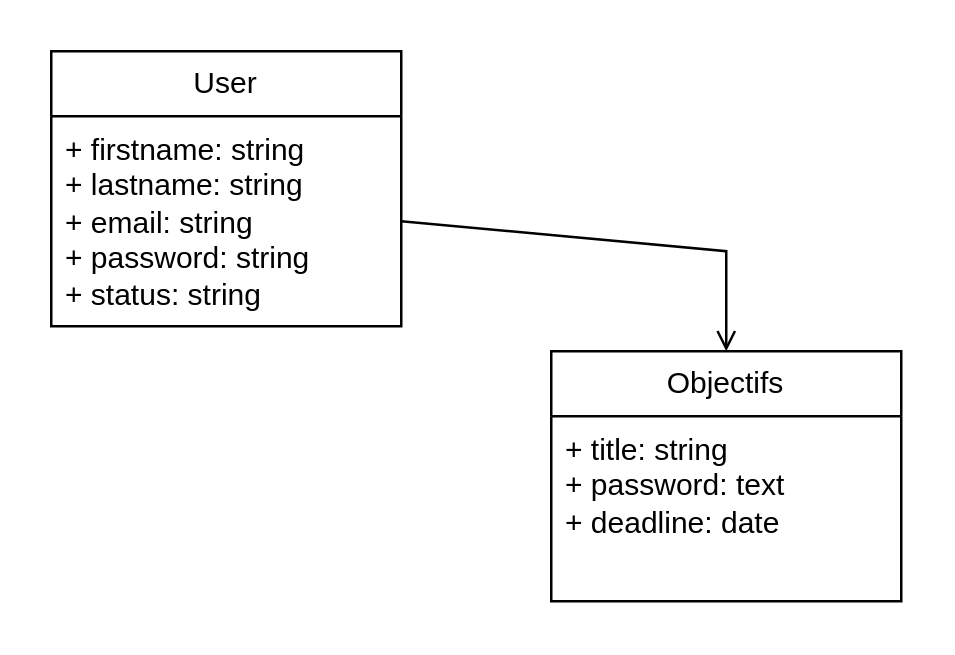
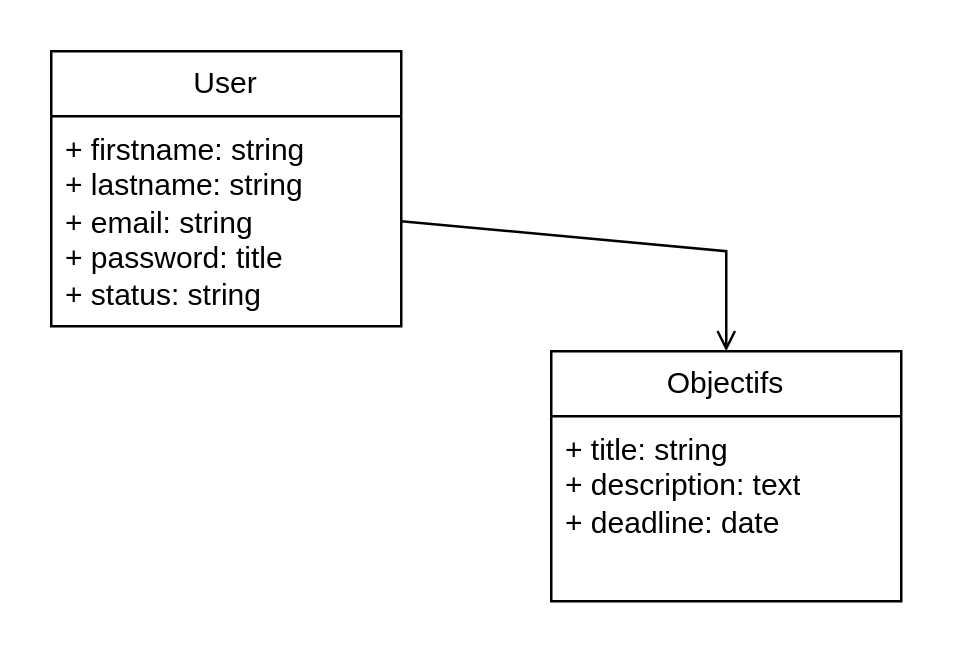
- <mxCell id="3" value="+ firstname: string&lt;div&gt;+ lastname: string&lt;br&gt;&lt;/div&gt;&lt;div&gt;+ email: string&lt;/div&gt;&lt;div&gt;+ password: string&lt;br&gt;&lt;/div&gt;&lt;div&gt;+ status: string&lt;br&gt;&lt;/div&gt;" style="text;strokeColor=none;fillColor=none;align=left;verticalAlign=top;spacingLeft=4;spacingRight=4;overflow=hidden;rotatable=0;points=[[0,0.5],[1,0.5]];portConstraint=eastwest;whiteSpace=wrap;html=1;" vertex="1" parent="2"><mxGeometry y="26" width="140" height="84" as="geometry" /></mxCell>
+ <mxCell id="3" value="+ firstname: string&lt;div&gt;+ lastname: string&lt;br&gt;&lt;/div&gt;&lt;div&gt;+ email: string&lt;/div&gt;&lt;div&gt;+ password: title&lt;br&gt;&lt;/div&gt;&lt;div&gt;+ status: string&lt;br&gt;&lt;/div&gt;" style="text;strokeColor=none;fillColor=none;align=left;verticalAlign=top;spacingLeft=4;spacingRight=4;overflow=hidden;rotatable=0;points=[[0,0.5],[1,0.5]];portConstraint=eastwest;whiteSpace=wrap;html=1;" vertex="1" parent="2"><mxGeometry y="26" width="140" height="84" as="geometry" /></mxCell>
- <mxCell id="5" value="+ title: string&lt;div&gt;+ password: text&lt;/div&gt;&lt;div&gt;+ deadline: date&lt;/div&gt;" style="text;strokeColor=none;fillColor=none;align=left;verticalAlign=top;spacingLeft=4;spacingRight=4;overflow=hidden;rotatable=0;points=[[0,0.5],[1,0.5]];portConstraint=eastwest;whiteSpace=wrap;html=1;" vertex="1" parent="4"><mxGeometry y="26" width="140" height="74" as="geometry" /></mxCell>
+ <mxCell id="5" value="+ title: string&lt;div&gt;+ description: text&lt;/div&gt;&lt;div&gt;+ deadline: date&lt;/div&gt;" style="text;strokeColor=none;fillColor=none;align=left;verticalAlign=top;spacingLeft=4;spacingRight=4;overflow=hidden;rotatable=0;points=[[0,0.5],[1,0.5]];portConstraint=eastwest;whiteSpace=wrap;html=1;" vertex="1" parent="4"><mxGeometry y="26" width="140" height="74" as="geometry" /></mxCell>
